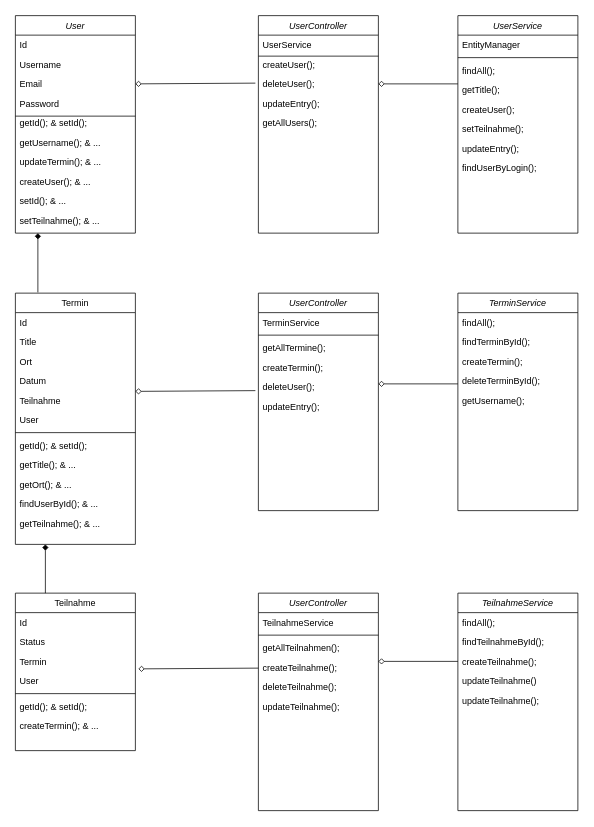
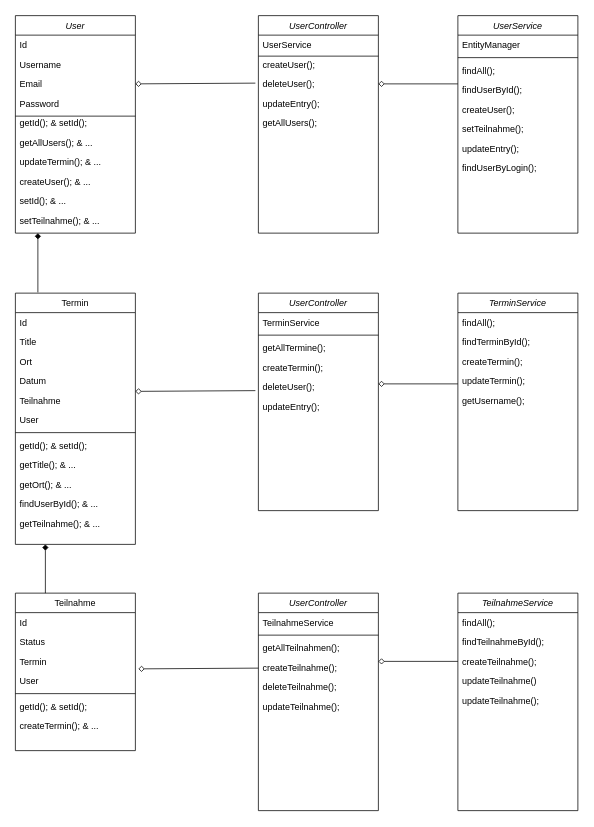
- <mxCell id="52" value="getTitle();" style="text;align=left;verticalAlign=top;spacingLeft=4;spacingRight=4;overflow=hidden;rotatable=0;points=[[0,0.5],[1,0.5]];portConstraint=eastwest;rounded=0;shadow=0;html=0;" vertex="1" parent="48"><mxGeometry y="86" width="160" height="26" as="geometry" /></mxCell>
+ <mxCell id="52" value="findUserById();" style="text;align=left;verticalAlign=top;spacingLeft=4;spacingRight=4;overflow=hidden;rotatable=0;points=[[0,0.5],[1,0.5]];portConstraint=eastwest;rounded=0;shadow=0;html=0;" vertex="1" parent="48"><mxGeometry y="86" width="160" height="26" as="geometry" /></mxCell>
- <mxCell id="8" value="getUsername(); &amp; ..." style="text;align=left;verticalAlign=top;spacingLeft=4;spacingRight=4;overflow=hidden;rotatable=0;points=[[0,0.5],[1,0.5]];portConstraint=eastwest;rounded=0;shadow=0;html=0;" vertex="1" parent="2"><mxGeometry y="156" width="160" height="26" as="geometry" /></mxCell>
+ <mxCell id="8" value="getAllUsers(); &amp; ..." style="text;align=left;verticalAlign=top;spacingLeft=4;spacingRight=4;overflow=hidden;rotatable=0;points=[[0,0.5],[1,0.5]];portConstraint=eastwest;rounded=0;shadow=0;html=0;" vertex="1" parent="2"><mxGeometry y="156" width="160" height="26" as="geometry" /></mxCell>
- <mxCell id="61" value="deleteTerminById();" style="text;align=left;verticalAlign=top;spacingLeft=4;spacingRight=4;overflow=hidden;rotatable=0;points=[[0,0.5],[1,0.5]];portConstraint=eastwest;rounded=0;shadow=0;html=0;" vertex="1" parent="57"><mxGeometry y="104" width="160" height="26" as="geometry" /></mxCell>
+ <mxCell id="61" value="updateTermin();" style="text;align=left;verticalAlign=top;spacingLeft=4;spacingRight=4;overflow=hidden;rotatable=0;points=[[0,0.5],[1,0.5]];portConstraint=eastwest;rounded=0;shadow=0;html=0;" vertex="1" parent="57"><mxGeometry y="104" width="160" height="26" as="geometry" /></mxCell>
